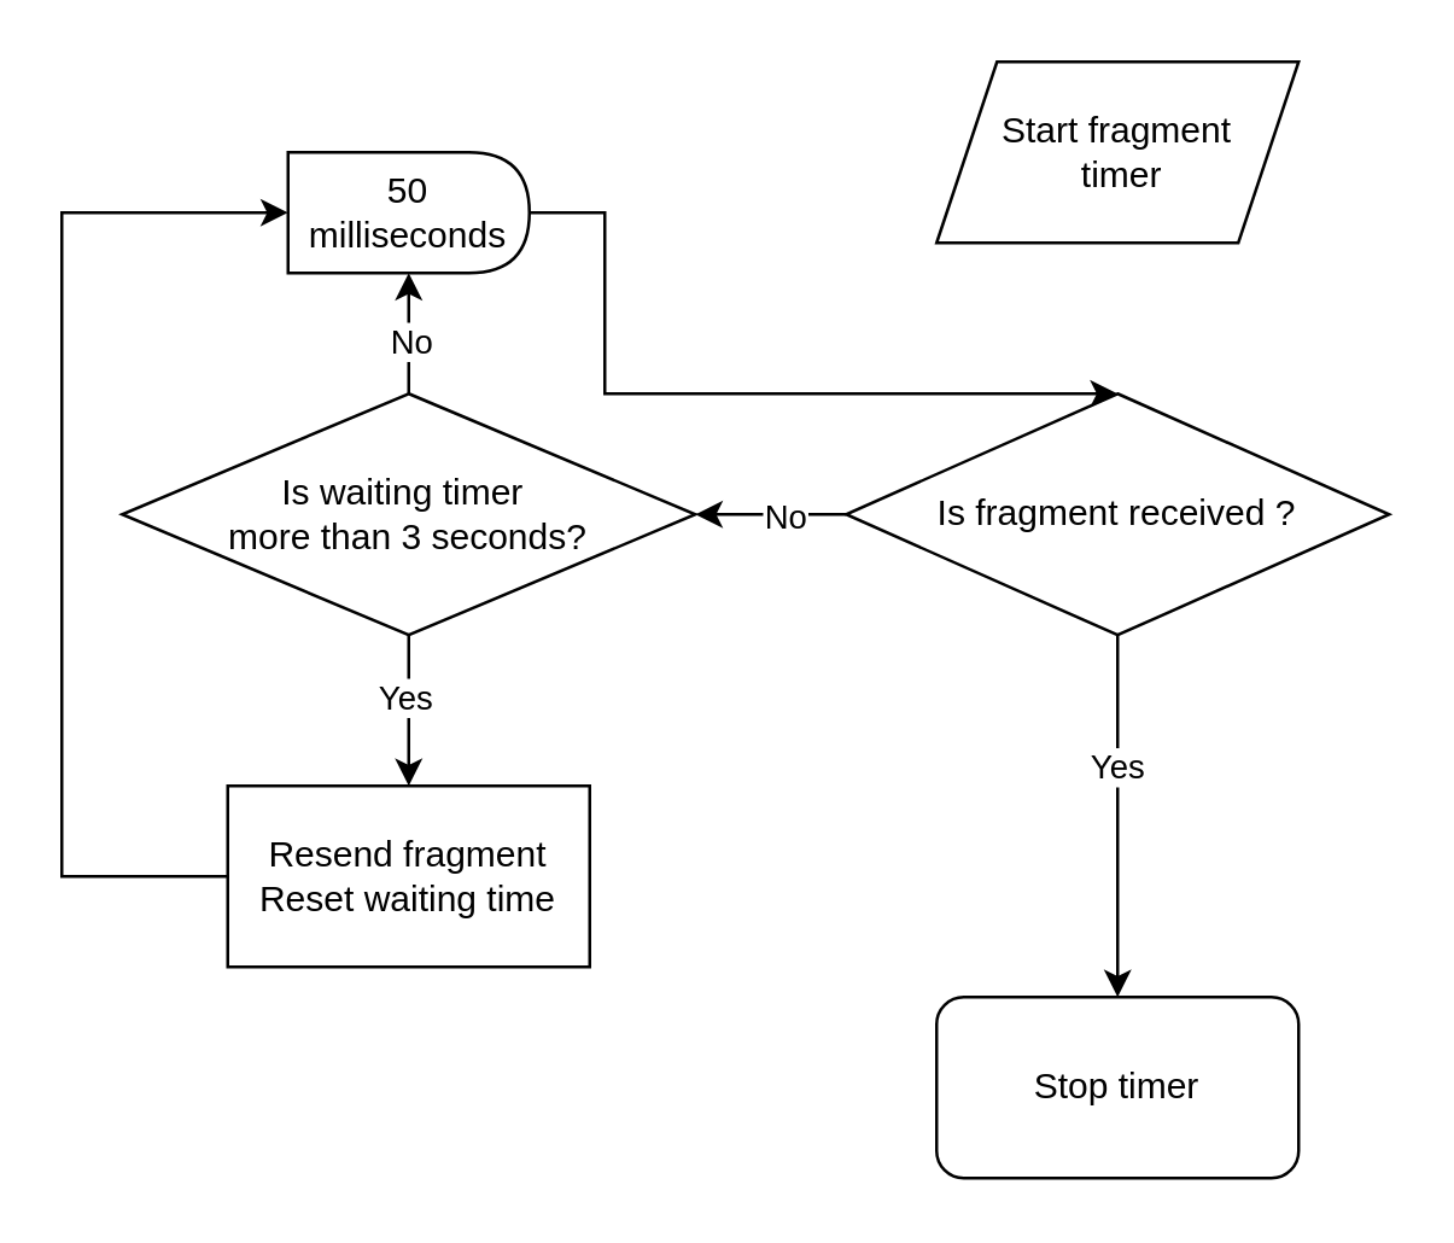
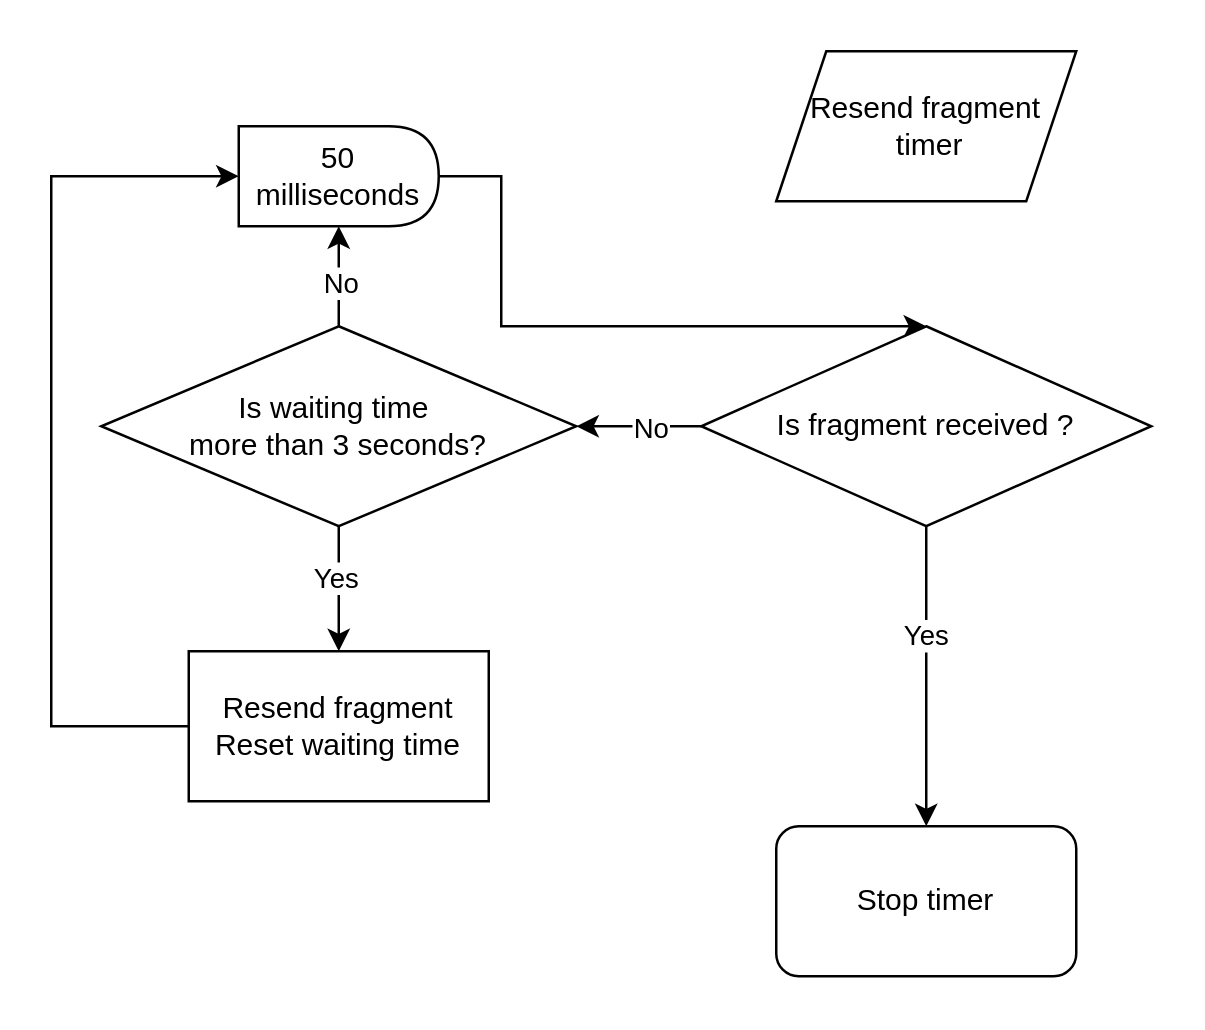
- <mxCell id="2" value="Start fragment&lt;div&gt;&amp;nbsp;timer&lt;/div&gt;" style="shape=parallelogram;perimeter=parallelogramPerimeter;whiteSpace=wrap;html=1;fixedSize=1;" vertex="1" parent="1"><mxGeometry x="310" y="20" width="120" height="60" as="geometry" /></mxCell>
+ <mxCell id="2" value="Resend fragment&lt;div&gt;&amp;nbsp;timer&lt;/div&gt;" style="shape=parallelogram;perimeter=parallelogramPerimeter;whiteSpace=wrap;html=1;fixedSize=1;" vertex="1" parent="1"><mxGeometry x="310" y="20" width="120" height="60" as="geometry" /></mxCell>
- <mxCell id="13" value="Is waiting timer&amp;nbsp;&lt;div&gt;more than 3 seconds?&lt;/div&gt;" style="rhombus;whiteSpace=wrap;html=1;" vertex="1" parent="1"><mxGeometry x="40" y="130" width="190" height="80" as="geometry" /></mxCell>
+ <mxCell id="13" value="Is waiting time&amp;nbsp;&lt;div&gt;more than 3 seconds?&lt;/div&gt;" style="rhombus;whiteSpace=wrap;html=1;" vertex="1" parent="1"><mxGeometry x="40" y="130" width="190" height="80" as="geometry" /></mxCell>
